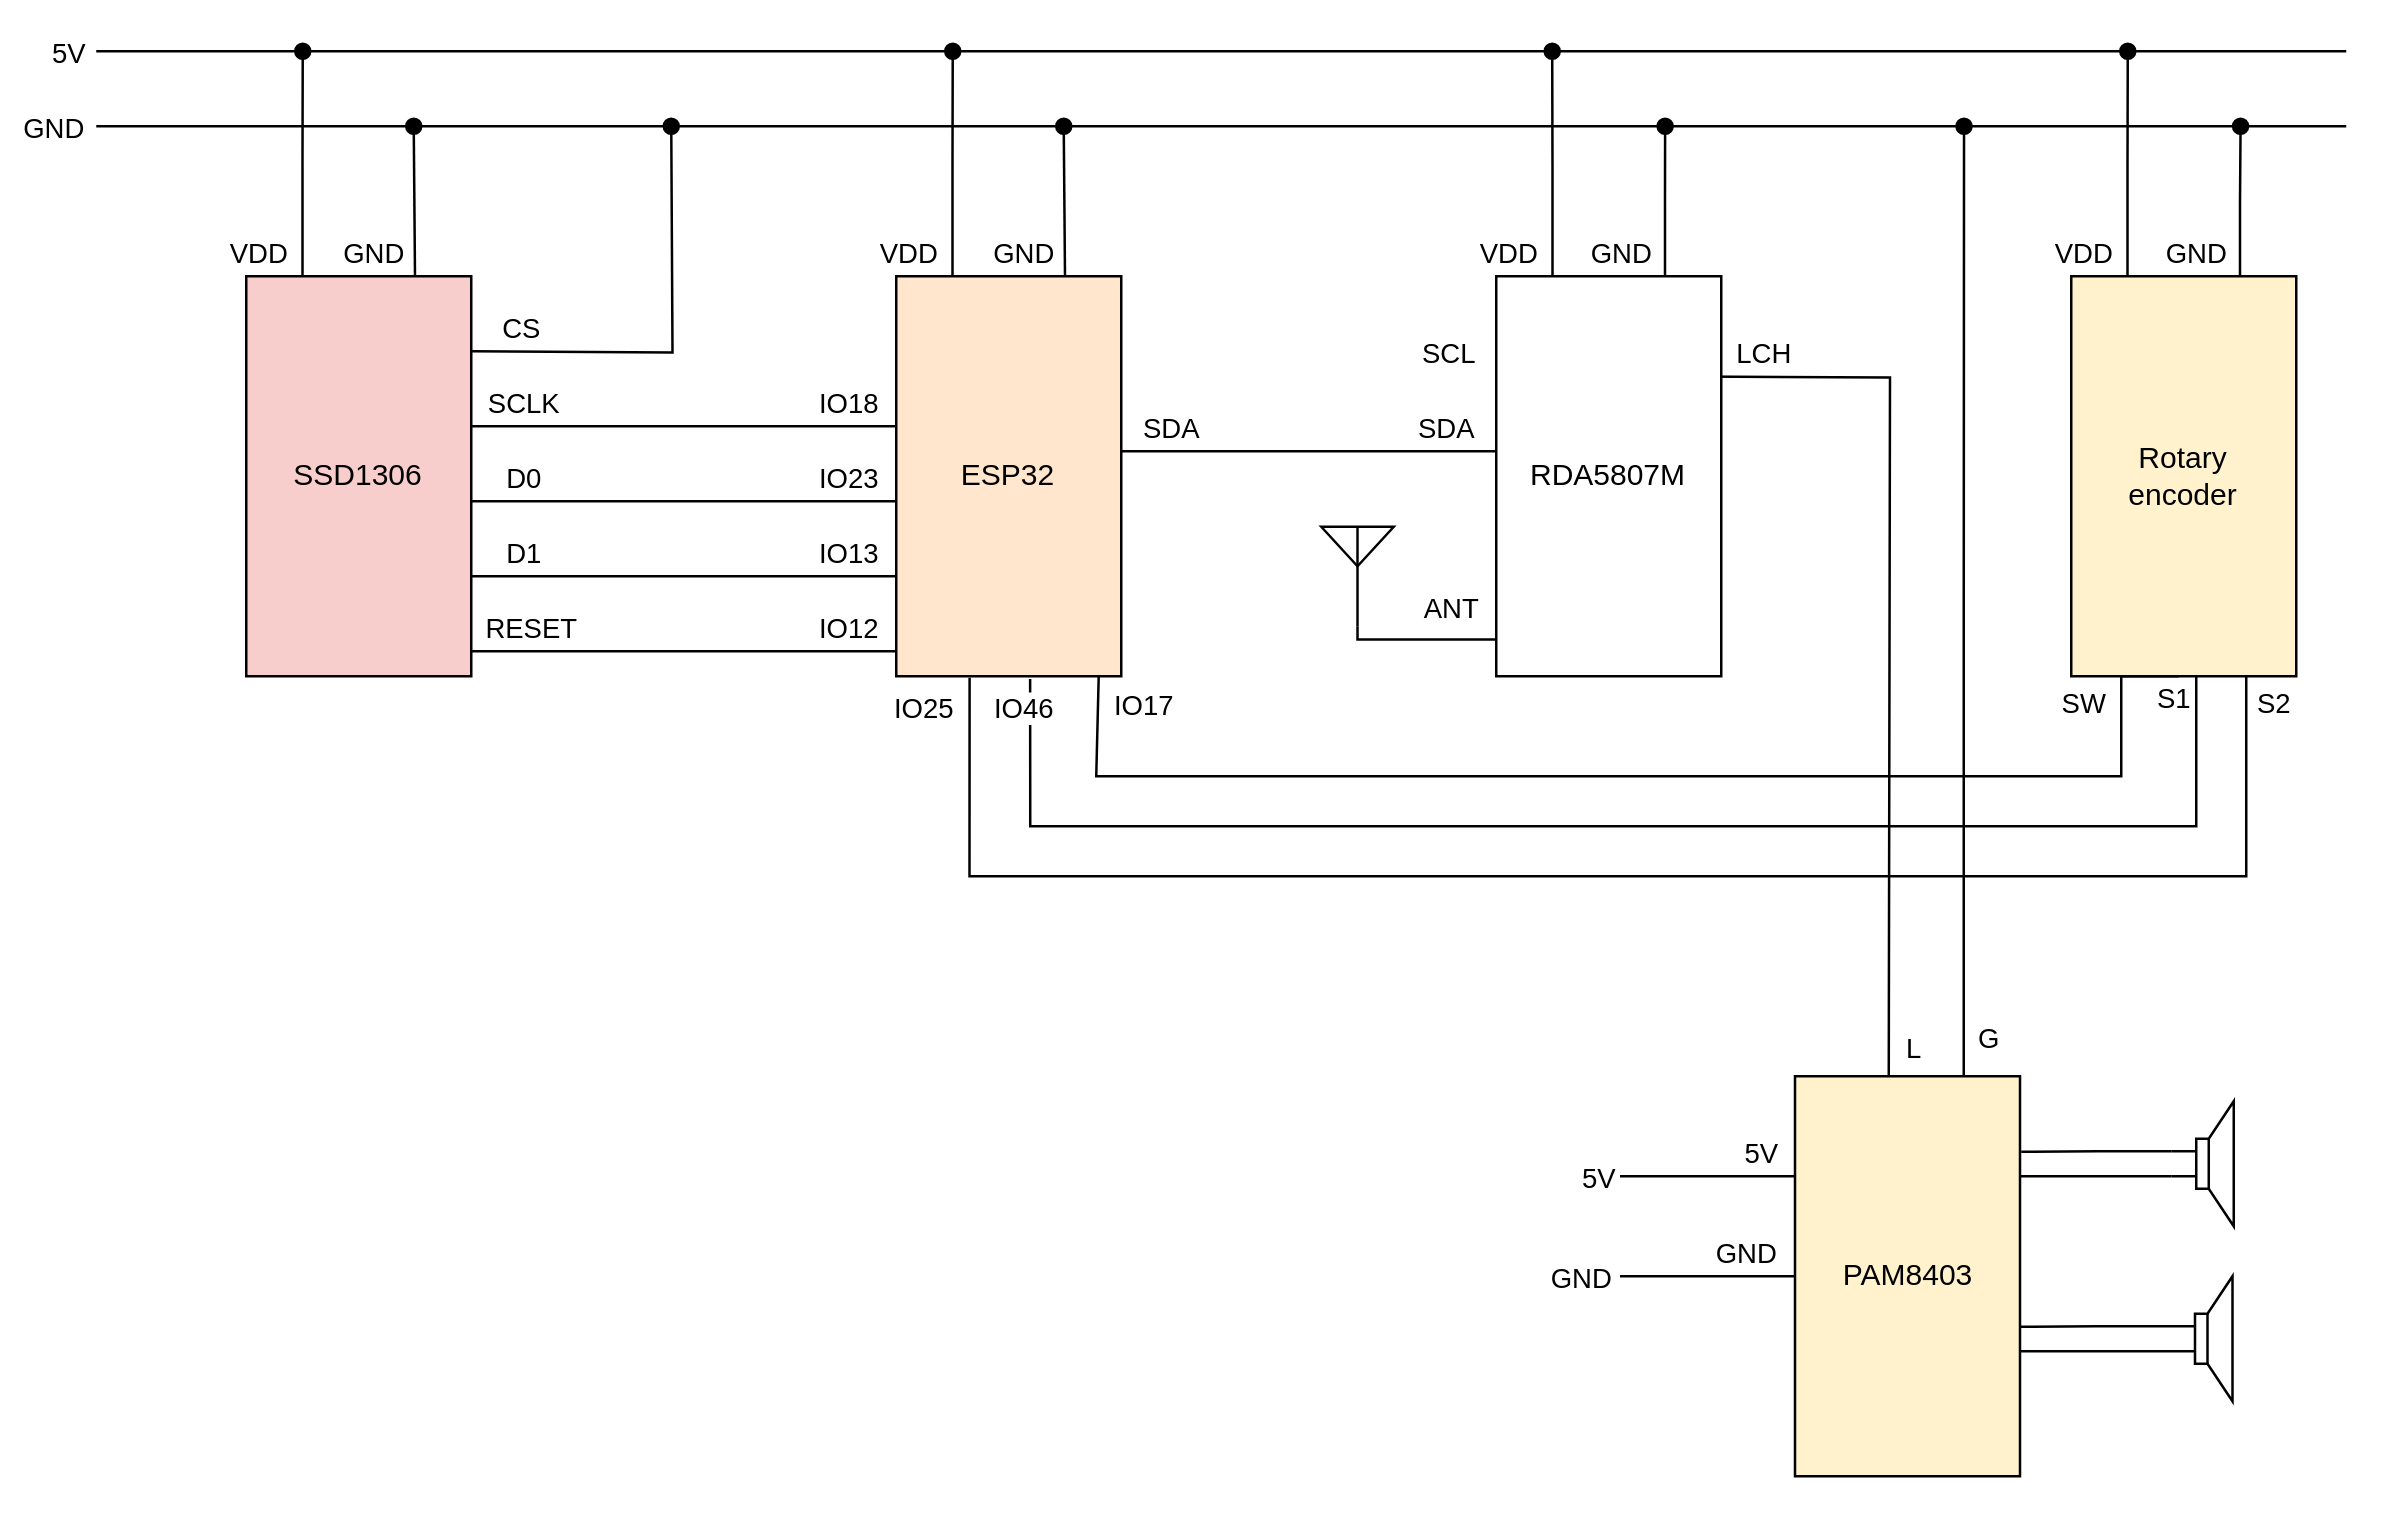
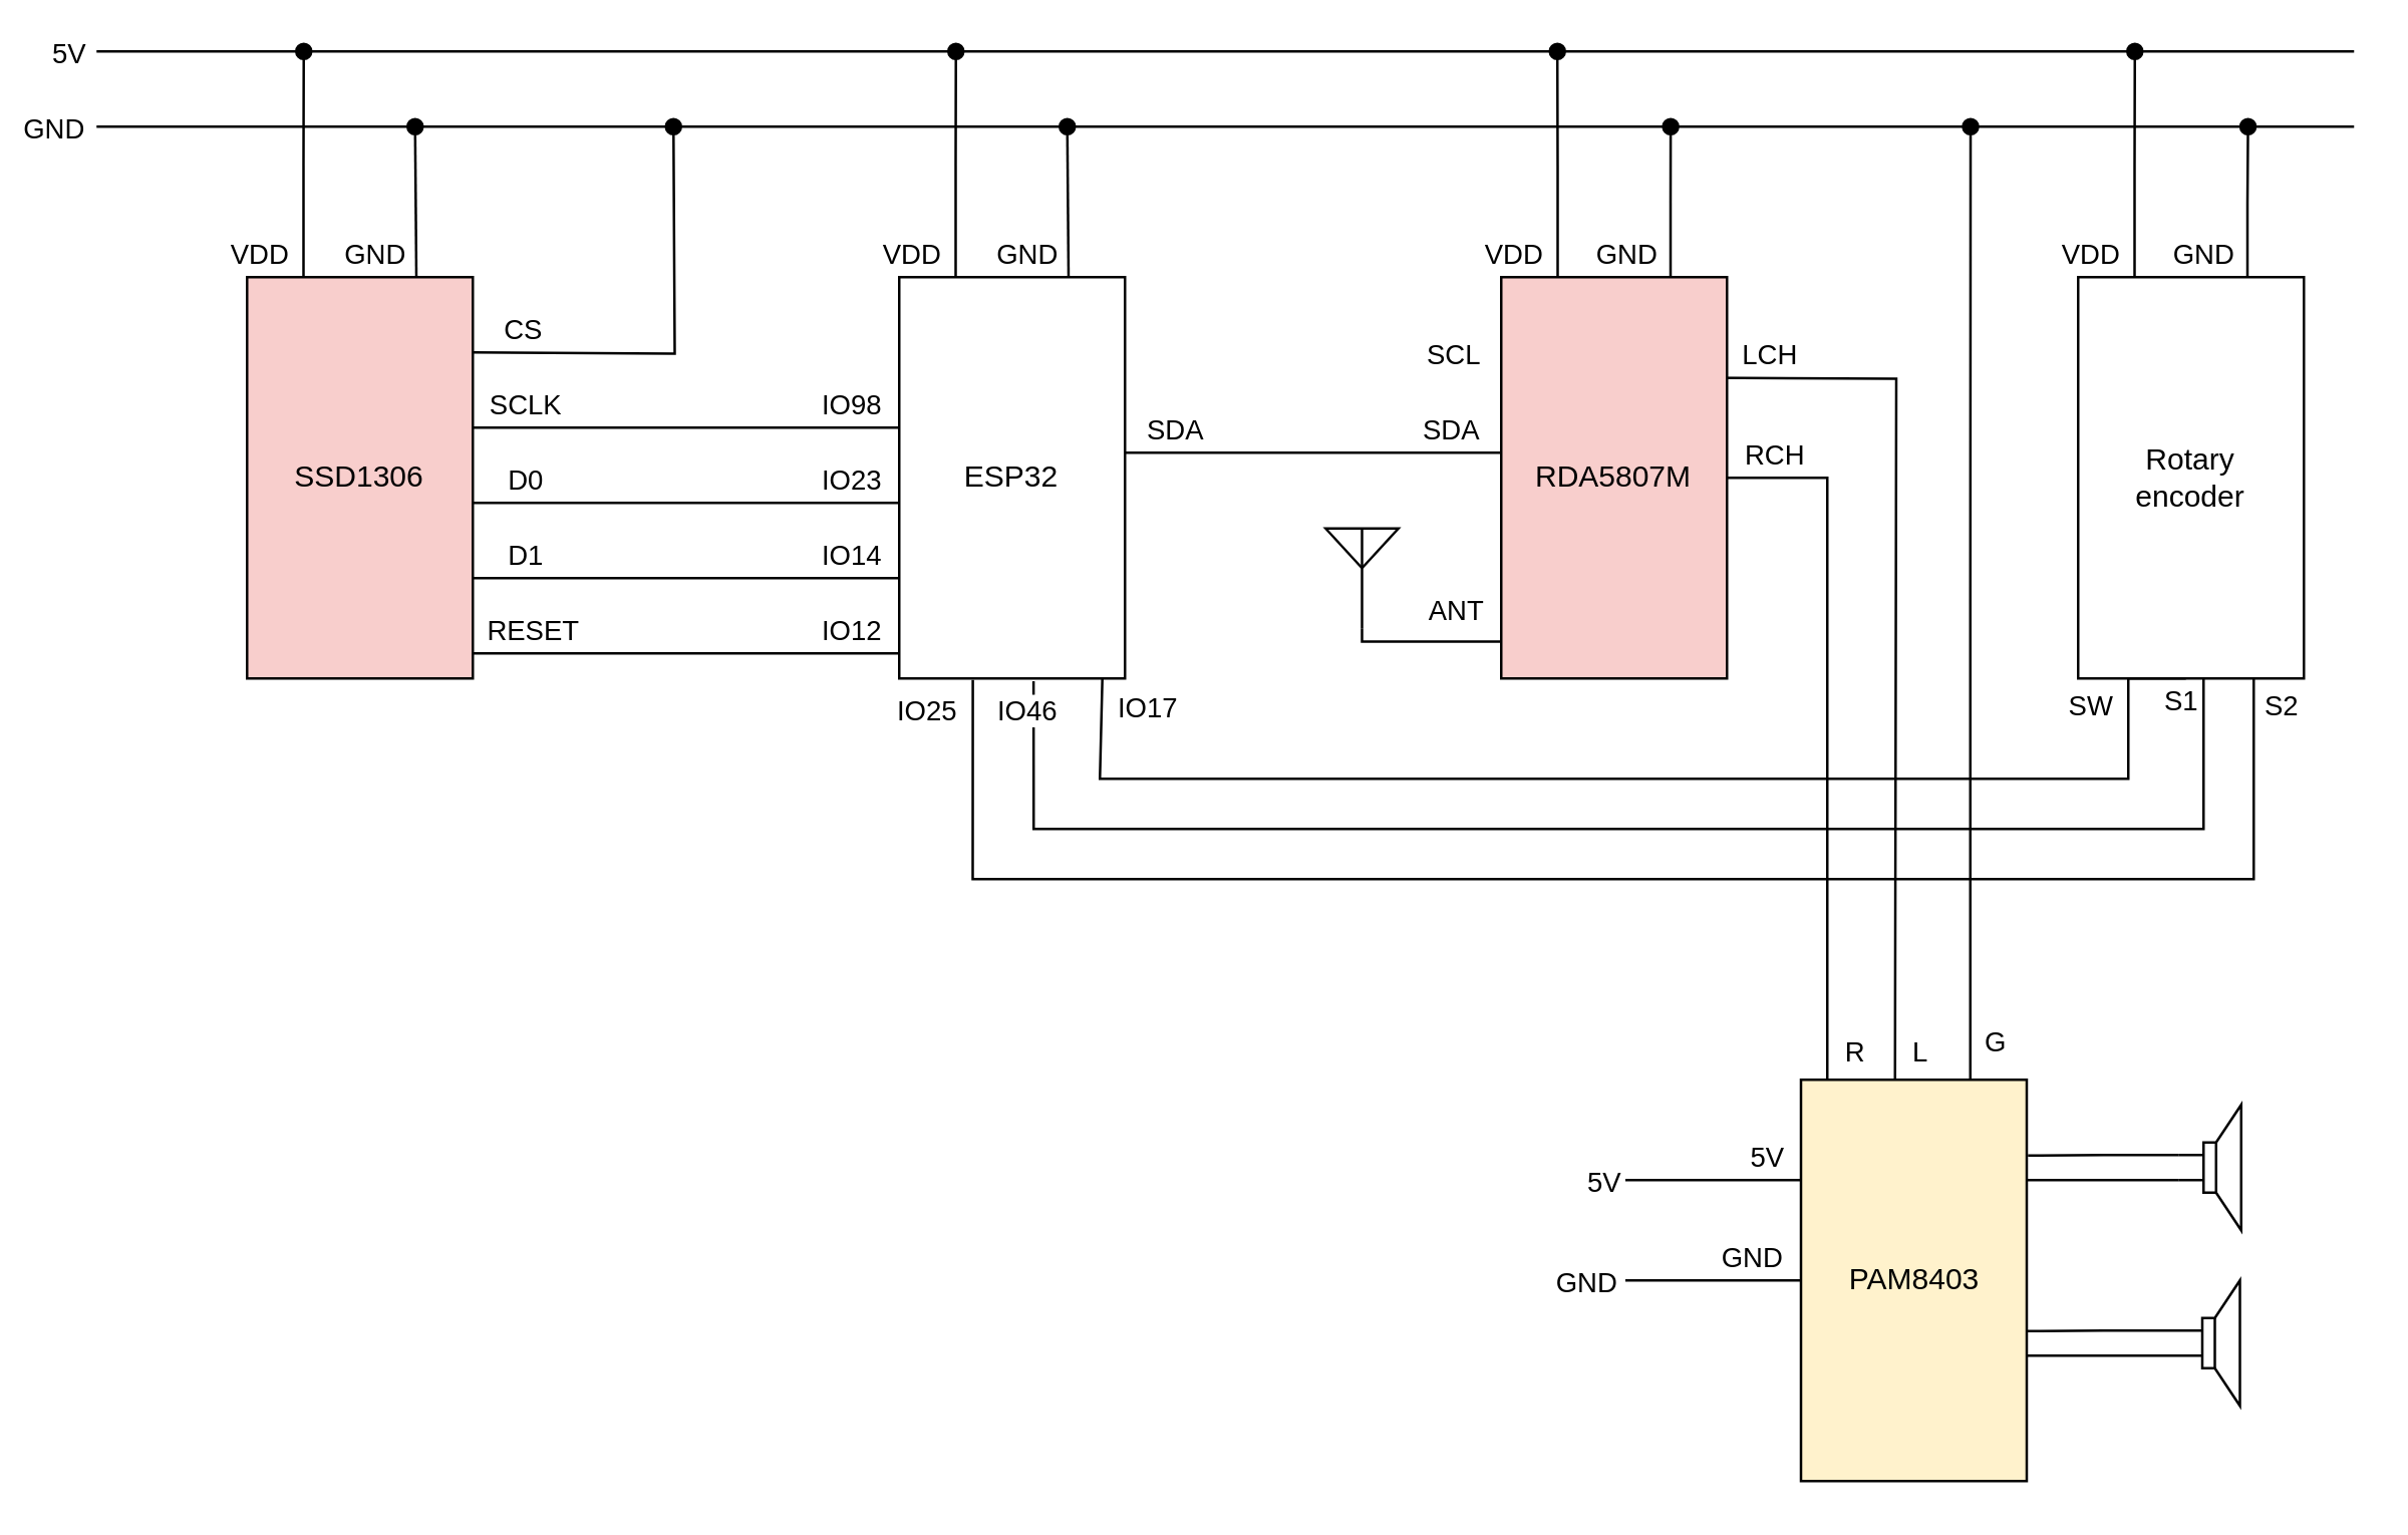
- <mxCell id="33" value="IO18" style="edgeLabel;html=1;align=center;verticalAlign=middle;resizable=0;points=[];" vertex="1" connectable="0" parent="1"><mxGeometry x="338.003" y="160" as="geometry" /></mxCell>
+ <mxCell id="33" value="IO98" style="edgeLabel;html=1;align=center;verticalAlign=middle;resizable=0;points=[];" vertex="1" connectable="0" parent="1"><mxGeometry x="338.003" y="160" as="geometry" /></mxCell>
- <mxCell id="5" value="ESP32" style="rounded=0;whiteSpace=wrap;html=1;fillColor=#ffe6cc;" vertex="1" parent="1"><mxGeometry x="358" y="110" width="90" height="160" as="geometry" /></mxCell>
+ <mxCell id="5" value="ESP32" style="rounded=0;whiteSpace=wrap;html=1;" vertex="1" parent="1"><mxGeometry x="358" y="110" width="90" height="160" as="geometry" /></mxCell>
- <mxCell id="15" value="RDA5807M" style="rounded=0;whiteSpace=wrap;html=1;" vertex="1" parent="1"><mxGeometry x="598" y="110" width="90" height="160" as="geometry" /></mxCell>
+ <mxCell id="15" value="RDA5807M" style="rounded=0;whiteSpace=wrap;html=1;fillColor=#f8cecc;" vertex="1" parent="1"><mxGeometry x="598" y="110" width="90" height="160" as="geometry" /></mxCell>
- <mxCell id="50" value="&lt;div&gt;Rotary&lt;/div&gt;&lt;div&gt;encoder&lt;br&gt;&lt;/div&gt;" style="rounded=0;whiteSpace=wrap;html=1;fillColor=#fff2cc;" vertex="1" parent="1"><mxGeometry x="828" y="110" width="90" height="160" as="geometry" /></mxCell>
+ <mxCell id="50" value="&lt;div&gt;Rotary&lt;/div&gt;&lt;div&gt;encoder&lt;br&gt;&lt;/div&gt;" style="rounded=0;whiteSpace=wrap;html=1;" vertex="1" parent="1"><mxGeometry x="828" y="110" width="90" height="160" as="geometry" /></mxCell>
- <mxCell id="39" value="IO13" style="edgeLabel;html=1;align=center;verticalAlign=middle;resizable=0;points=[];" vertex="1" connectable="0" parent="1"><mxGeometry x="338.003" y="220" as="geometry" /></mxCell>
+ <mxCell id="39" value="IO14" style="edgeLabel;html=1;align=center;verticalAlign=middle;resizable=0;points=[];" vertex="1" connectable="0" parent="1"><mxGeometry x="338.003" y="220" as="geometry" /></mxCell>
+ <mxCell id="12" style="edgeStyle=orthogonalEdgeStyle;rounded=0;orthogonalLoop=1;jettySize=auto;html=1;exitX=1;exitY=0.5;exitDx=0;exitDy=0;entryX=0.25;entryY=0;entryDx=0;entryDy=0;endArrow=none;endFill=0;" edge="1" parent="1" source="15" target="67"><mxGeometry relative="1" as="geometry"><Array as="points"><mxPoint x="728" y="190" /><mxPoint x="728" y="430" /></Array></mxGeometry></mxCell>
+ <mxCell id="13" value="RCH" style="edgeLabel;html=1;align=center;verticalAlign=middle;resizable=0;points=[];" vertex="1" connectable="0" parent="12"><mxGeometry x="-0.879" relative="1" as="geometry"><mxPoint y="-10" as="offset" /></mxGeometry></mxCell>
+ <mxCell id="14" value="R" style="edgeLabel;html=1;align=center;verticalAlign=middle;resizable=0;points=[];" vertex="1" connectable="0" parent="12"><mxGeometry x="0.925" y="2" relative="1" as="geometry"><mxPoint x="9" y="-10" as="offset" /></mxGeometry></mxCell>
